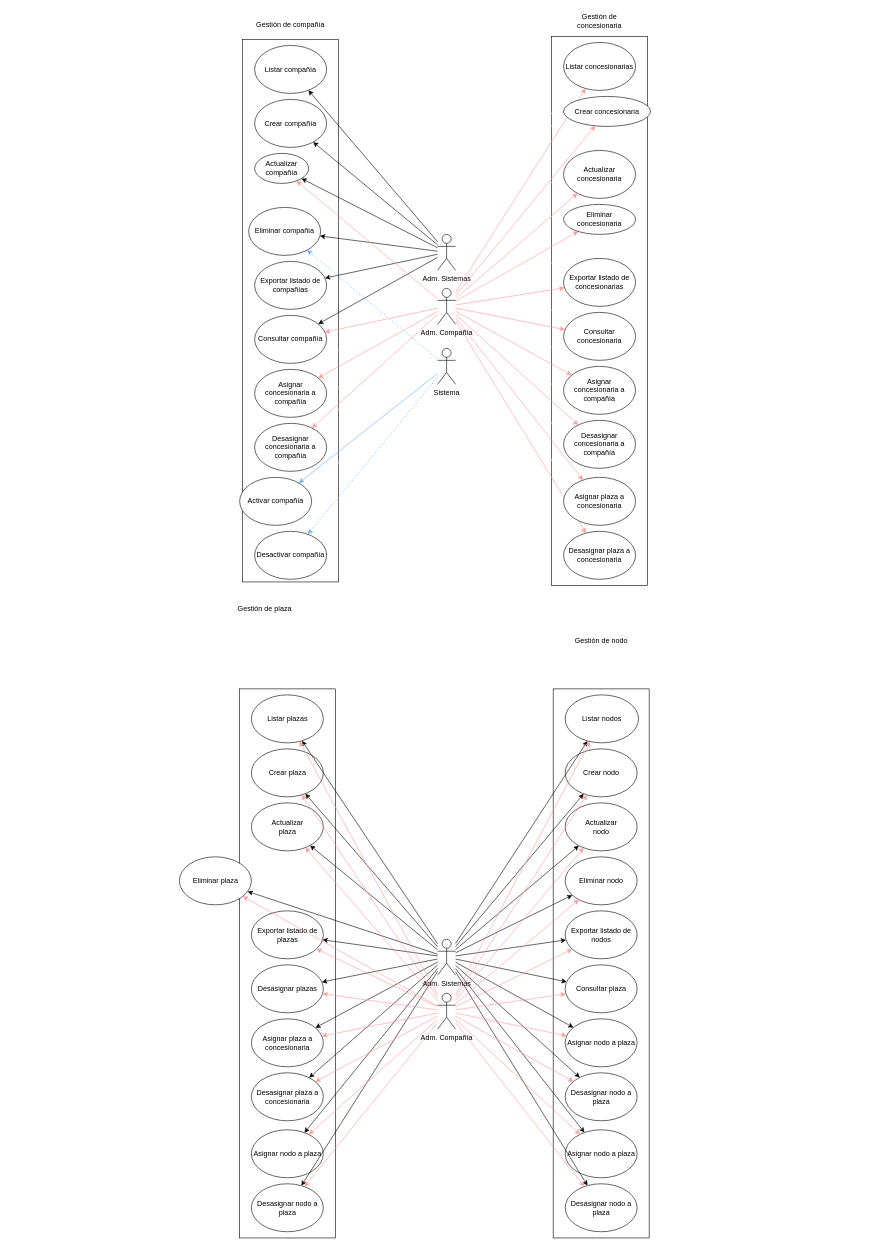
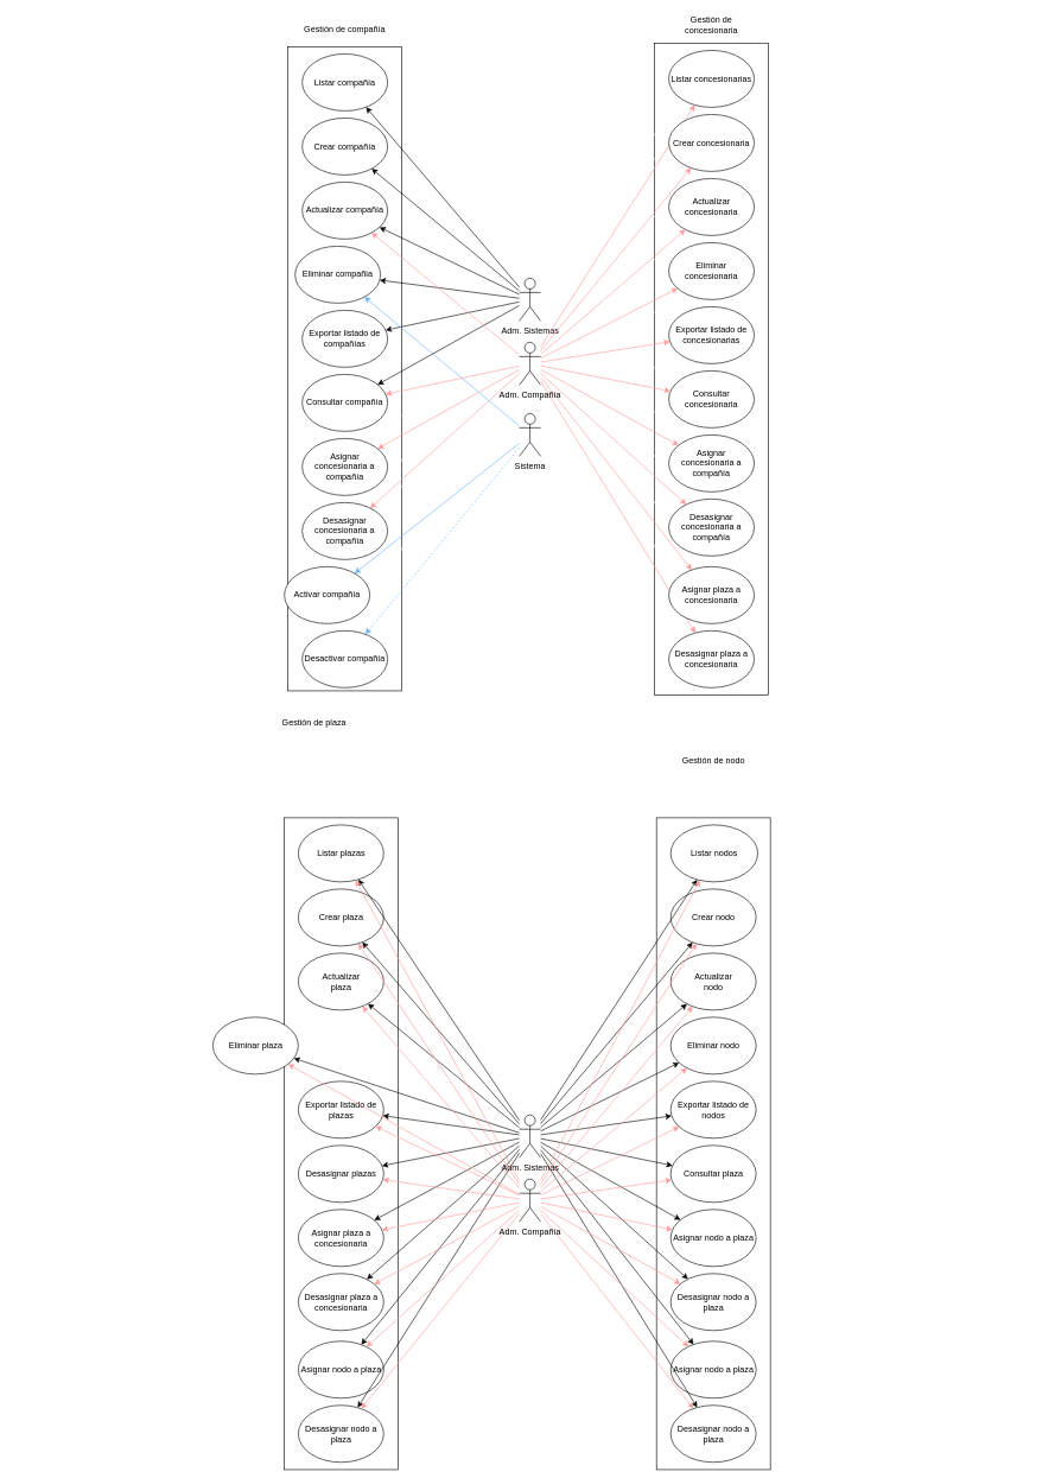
- <mxCell id="49" value="Crear concesionaria" style="ellipse;whiteSpace=wrap;html=1;" parent="1" vertex="1"><mxGeometry x="939" y="160" width="145" height="50" as="geometry" /></mxCell>
+ <mxCell id="49" value="Crear concesionaria" style="ellipse;whiteSpace=wrap;html=1;" parent="1" vertex="1"><mxGeometry x="939" y="160" width="120" height="80" as="geometry" /></mxCell>
- <mxCell id="6" value="Actualizar compañía" style="ellipse;whiteSpace=wrap;html=1;" parent="1" vertex="1"><mxGeometry x="424" y="255" width="90" height="50" as="geometry" /></mxCell>
+ <mxCell id="6" value="Actualizar compañía" style="ellipse;whiteSpace=wrap;html=1;" parent="1" vertex="1"><mxGeometry x="424" y="255" width="120" height="80" as="geometry" /></mxCell>
- <mxCell id="51" value="Eliminar concesionaria" style="ellipse;whiteSpace=wrap;html=1;" parent="1" vertex="1"><mxGeometry x="939" y="340" width="120" height="50" as="geometry" /></mxCell>
+ <mxCell id="51" value="Eliminar concesionaria" style="ellipse;whiteSpace=wrap;html=1;" parent="1" vertex="1"><mxGeometry x="939" y="340" width="120" height="80" as="geometry" /></mxCell>
- <mxCell id="56" style="edgeStyle=none;html=1;strokeColor=#66B2FF;dashed=1;" parent="1" source="59" target="7" edge="1"><mxGeometry relative="1" as="geometry" /></mxCell>
+ <mxCell id="56" style="edgeStyle=none;html=1;strokeColor=#66B2FF;" parent="1" source="59" target="7" edge="1"><mxGeometry relative="1" as="geometry" /></mxCell>
